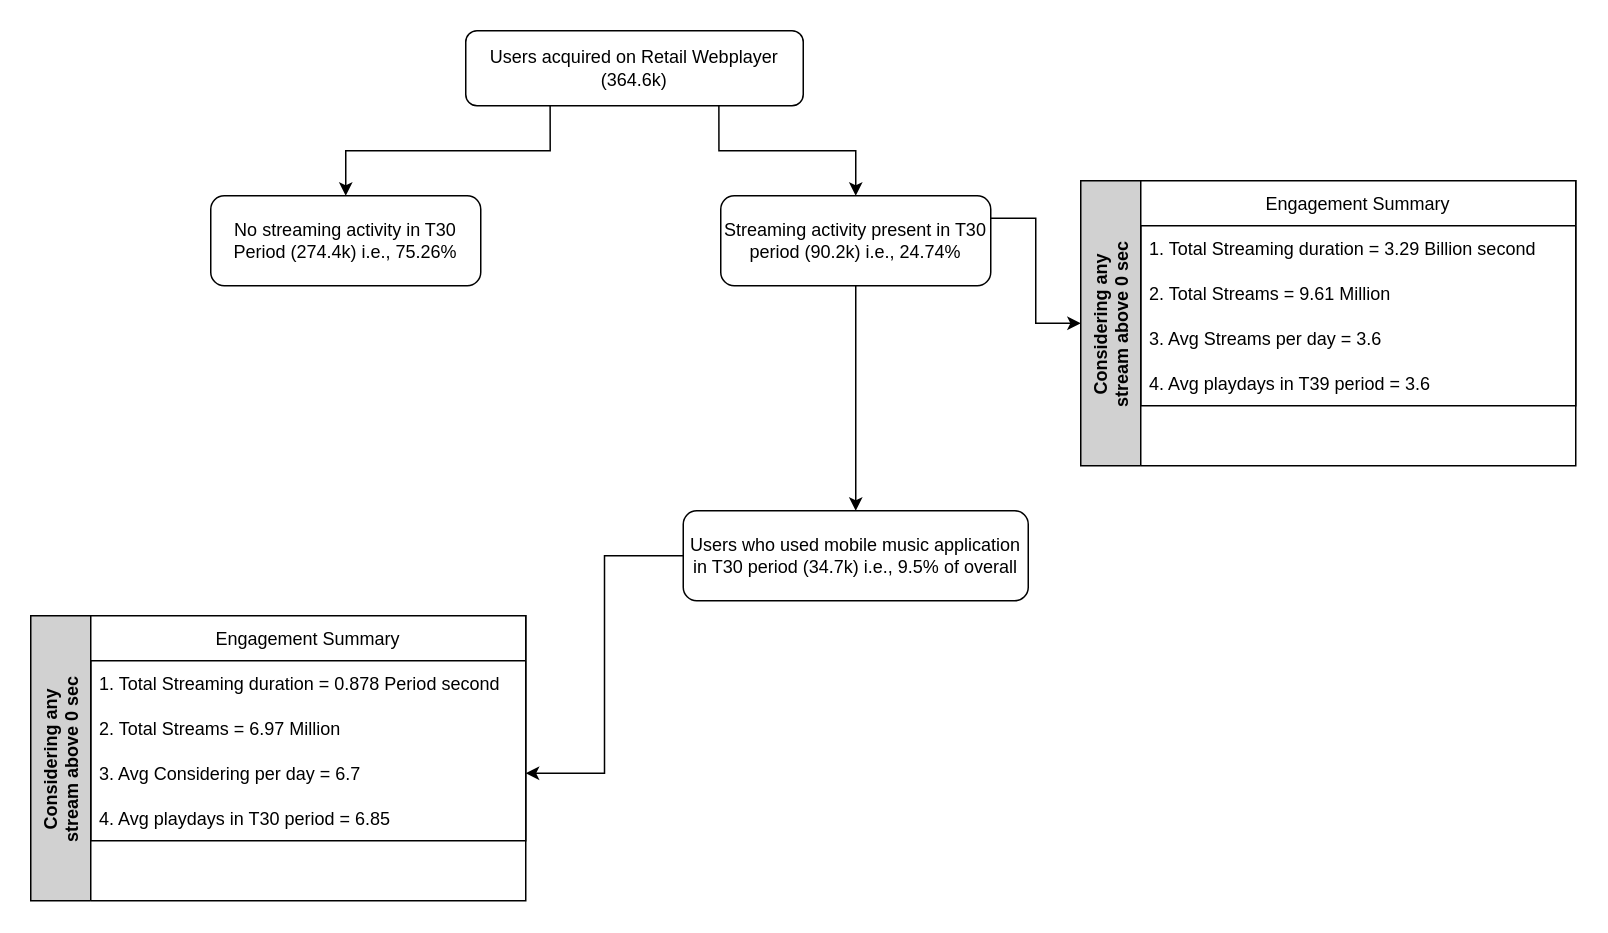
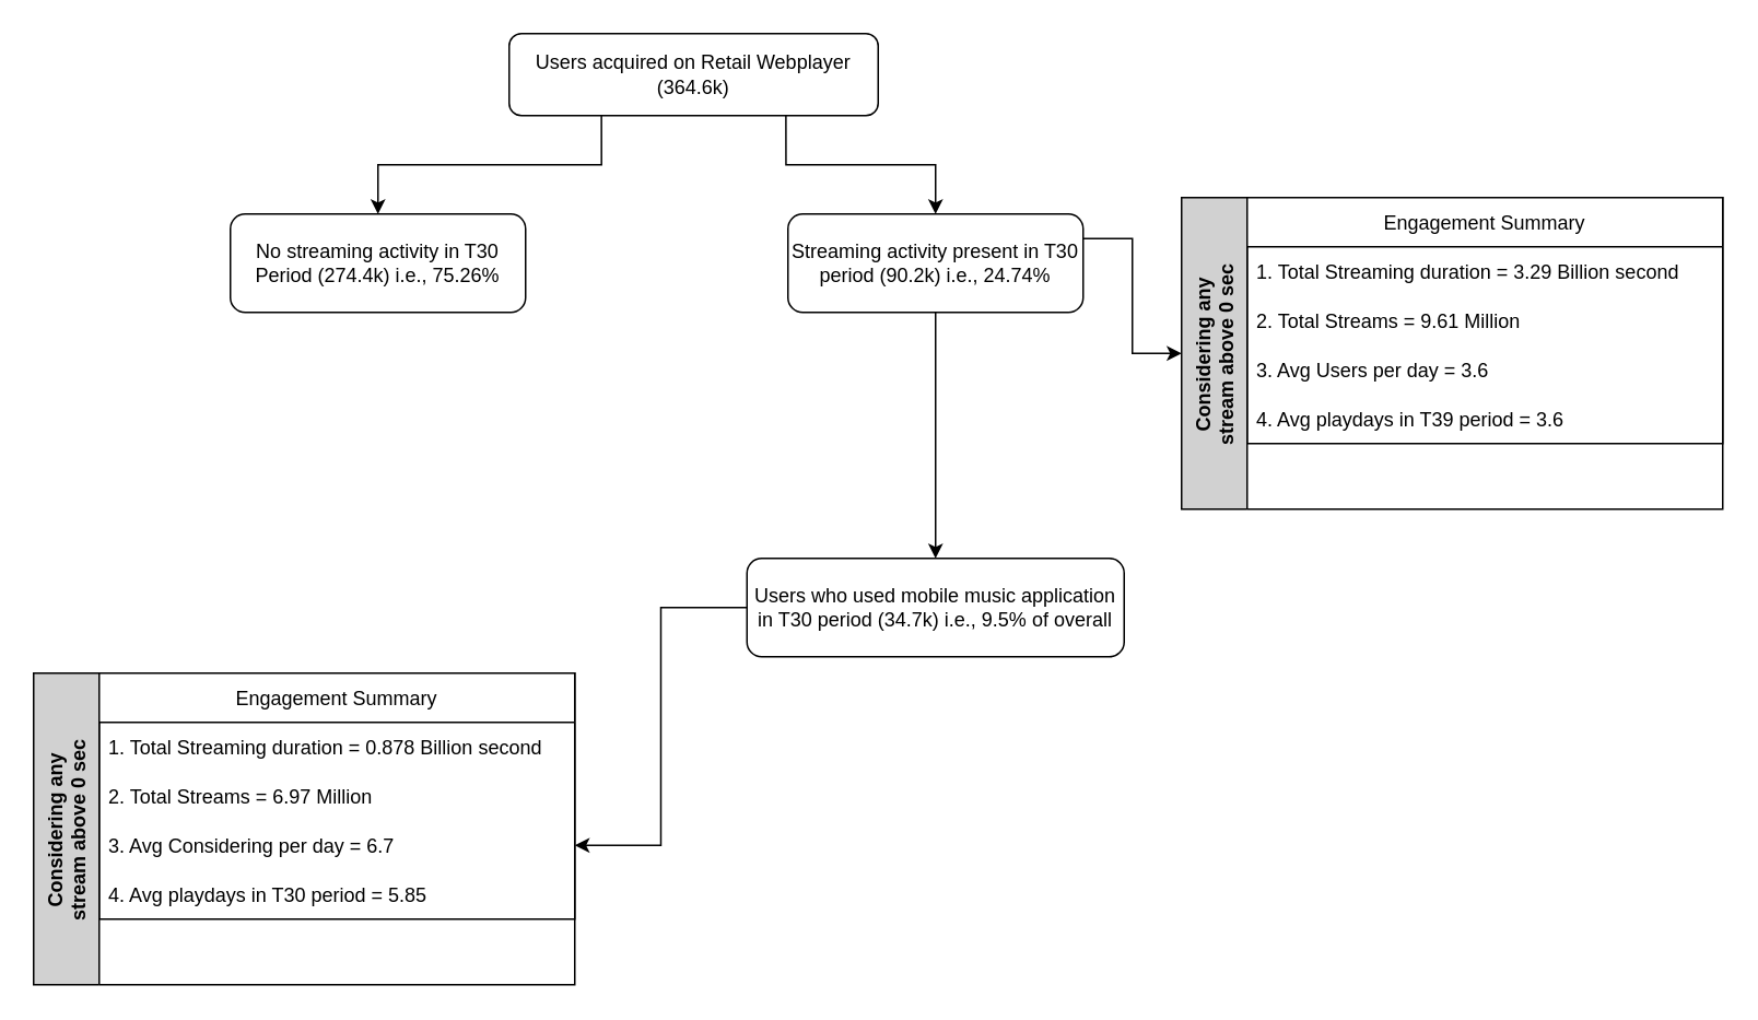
- <mxCell id="13" value="3. Avg Streams per day = 3.6" style="text;strokeColor=none;fillColor=none;align=left;verticalAlign=middle;spacingLeft=4;spacingRight=4;overflow=hidden;points=[[0,0.5],[1,0.5]];portConstraint=eastwest;rotatable=0;" vertex="1" parent="10"><mxGeometry y="90" width="290" height="30" as="geometry" /></mxCell>
+ <mxCell id="13" value="3. Avg Users per day = 3.6" style="text;strokeColor=none;fillColor=none;align=left;verticalAlign=middle;spacingLeft=4;spacingRight=4;overflow=hidden;points=[[0,0.5],[1,0.5]];portConstraint=eastwest;rotatable=0;" vertex="1" parent="10"><mxGeometry y="90" width="290" height="30" as="geometry" /></mxCell>
- <mxCell id="19" value="1. Total Streaming duration = 0.878 Period second" style="text;strokeColor=none;fillColor=none;align=left;verticalAlign=middle;spacingLeft=4;spacingRight=4;overflow=hidden;points=[[0,0.5],[1,0.5]];portConstraint=eastwest;rotatable=0;" vertex="1" parent="18"><mxGeometry y="30" width="290" height="30" as="geometry" /></mxCell>
+ <mxCell id="19" value="1. Total Streaming duration = 0.878 Billion second" style="text;strokeColor=none;fillColor=none;align=left;verticalAlign=middle;spacingLeft=4;spacingRight=4;overflow=hidden;points=[[0,0.5],[1,0.5]];portConstraint=eastwest;rotatable=0;" vertex="1" parent="18"><mxGeometry y="30" width="290" height="30" as="geometry" /></mxCell>
- <mxCell id="22" value="4. Avg playdays in T30 period = 6.85" style="text;strokeColor=none;fillColor=none;align=left;verticalAlign=middle;spacingLeft=4;spacingRight=4;overflow=hidden;points=[[0,0.5],[1,0.5]];portConstraint=eastwest;rotatable=0;" vertex="1" parent="18"><mxGeometry y="120" width="290" height="30" as="geometry" /></mxCell>
+ <mxCell id="22" value="4. Avg playdays in T30 period = 5.85" style="text;strokeColor=none;fillColor=none;align=left;verticalAlign=middle;spacingLeft=4;spacingRight=4;overflow=hidden;points=[[0,0.5],[1,0.5]];portConstraint=eastwest;rotatable=0;" vertex="1" parent="18"><mxGeometry y="120" width="290" height="30" as="geometry" /></mxCell>
